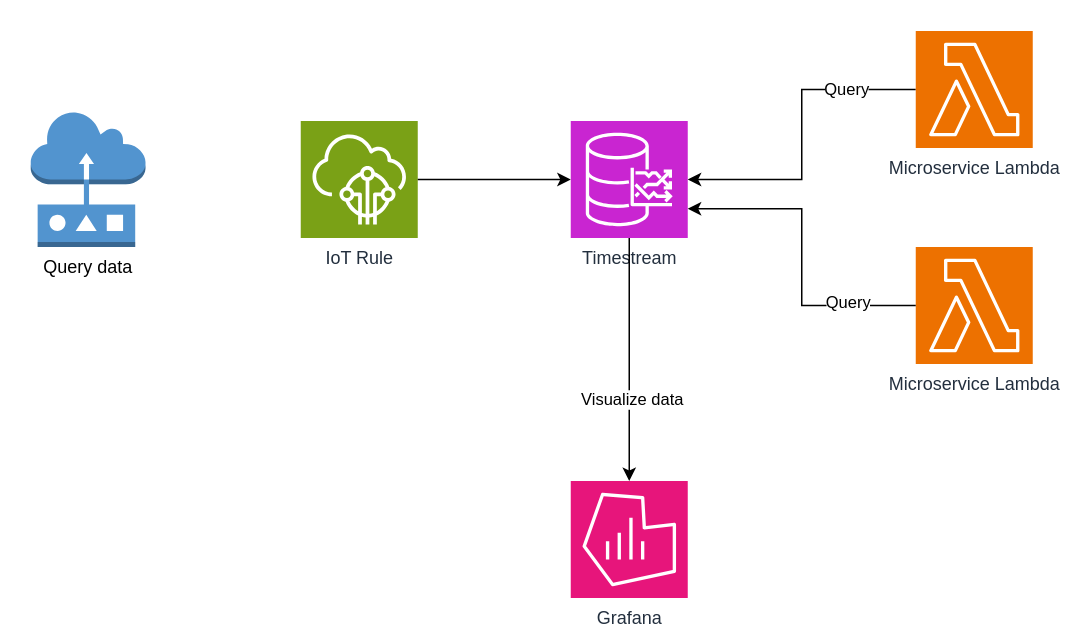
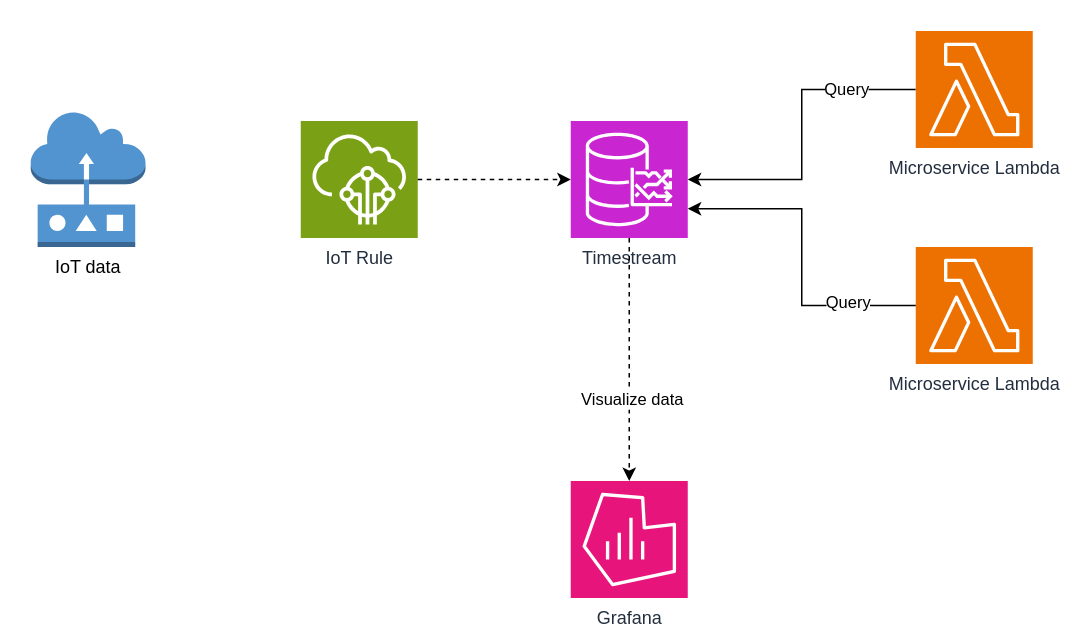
- <mxCell id="10" style="edgeStyle=orthogonalEdgeStyle;rounded=0;orthogonalLoop=1;jettySize=auto;html=1;entryX=0;entryY=0.5;entryDx=0;entryDy=0;entryPerimeter=0;" edge="1" parent="1" source="2" target="3"><mxGeometry relative="1" as="geometry" /></mxCell>
+ <mxCell id="10" style="edgeStyle=orthogonalEdgeStyle;rounded=0;orthogonalLoop=1;jettySize=auto;html=1;entryX=0;entryY=0.5;entryDx=0;entryDy=0;entryPerimeter=0;dashed=1;" edge="1" parent="1" source="2" target="3"><mxGeometry relative="1" as="geometry" /></mxCell>
- <mxCell id="9" value="Query data" style="outlineConnect=0;dashed=0;verticalLabelPosition=bottom;verticalAlign=top;align=center;html=1;shape=mxgraph.aws3.sensor;fillColor=#5294CF;gradientColor=none;" vertex="1" parent="1"><mxGeometry x="20" y="74" width="76.5" height="90" as="geometry" /></mxCell>
+ <mxCell id="9" value="IoT data" style="outlineConnect=0;dashed=0;verticalLabelPosition=bottom;verticalAlign=top;align=center;html=1;shape=mxgraph.aws3.sensor;fillColor=#5294CF;gradientColor=none;" vertex="1" parent="1"><mxGeometry x="20" y="74" width="76.5" height="90" as="geometry" /></mxCell>
- <mxCell id="13" style="edgeStyle=orthogonalEdgeStyle;rounded=0;orthogonalLoop=1;jettySize=auto;html=1;entryX=0.5;entryY=0;entryDx=0;entryDy=0;entryPerimeter=0;" edge="1" parent="1" source="3" target="7"><mxGeometry relative="1" as="geometry" /></mxCell>
+ <mxCell id="13" style="edgeStyle=orthogonalEdgeStyle;rounded=0;orthogonalLoop=1;jettySize=auto;html=1;entryX=0.5;entryY=0;entryDx=0;entryDy=0;entryPerimeter=0;dashed=1;" edge="1" parent="1" source="3" target="7"><mxGeometry relative="1" as="geometry" /></mxCell>
